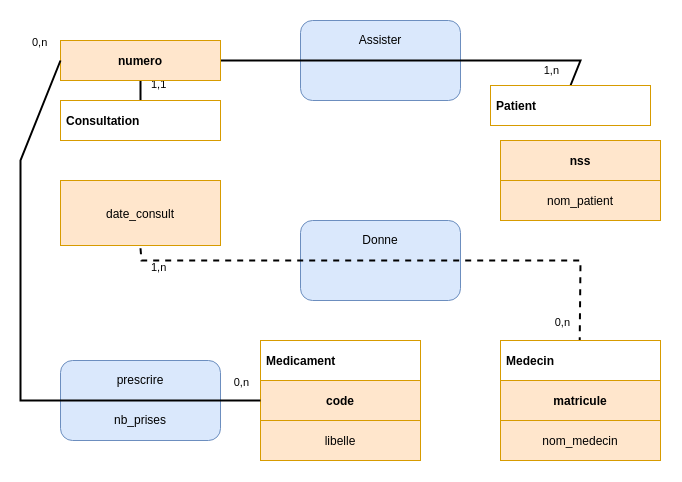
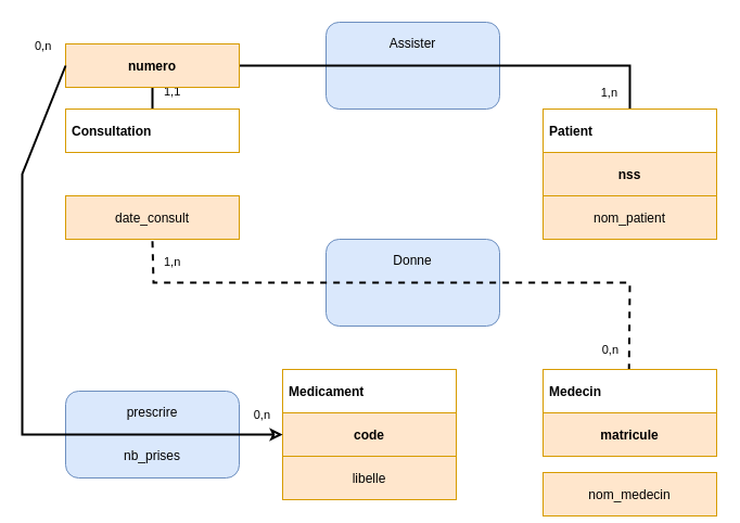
- <mxCell id="22" value="Patient" style="text;align=left;verticalAlign=middle;spacingLeft=4;spacingRight=4;overflow=hidden;rotatable=0;points=[[0,0.5],[1,0.5]];portConstraint=eastwest;fontStyle=1;strokeColor=#d79b00;fillColor=#ffffff;" vertex="1" parent="1"><mxGeometry x="490" y="85" width="160" height="40" as="geometry" /></mxCell>
+ <mxCell id="22" value="Patient" style="text;align=left;verticalAlign=middle;spacingLeft=4;spacingRight=4;overflow=hidden;rotatable=0;points=[[0,0.5],[1,0.5]];portConstraint=eastwest;fontStyle=1;strokeColor=#d79b00;fillColor=#ffffff;" vertex="1" parent="1"><mxGeometry x="500" y="100" width="160" height="40" as="geometry" /></mxCell>
- <mxCell id="21" value="date_consult" style="text;align=center;verticalAlign=middle;spacingLeft=4;spacingRight=4;overflow=hidden;rotatable=0;points=[[0,0.5],[1,0.5]];portConstraint=eastwest;fontStyle=0;fillColor=#ffe6cc;strokeColor=#d79b00;" vertex="1" parent="1"><mxGeometry x="60" y="180" width="160" height="65" as="geometry" /></mxCell>
+ <mxCell id="21" value="date_consult" style="text;align=center;verticalAlign=middle;spacingLeft=4;spacingRight=4;overflow=hidden;rotatable=0;points=[[0,0.5],[1,0.5]];portConstraint=eastwest;fontStyle=0;fillColor=#ffe6cc;strokeColor=#d79b00;" vertex="1" parent="1"><mxGeometry x="60" y="180" width="160" height="40" as="geometry" /></mxCell>
- <mxCell id="32" value="&lt;br&gt;" style="endArrow=none;html=1;strokeWidth=2;rounded=0;endFill=0;entryX=0;entryY=0.5;entryDx=0;entryDy=0;exitX=0;exitY=0.5;exitDx=0;exitDy=0;" edge="1" parent="1" source="20" target="4"><mxGeometry x="0.131" y="90" relative="1" as="geometry"><mxPoint x="150" y="231.68" as="sourcePoint" /><mxPoint x="629.2" y="427.52" as="targetPoint" /><Array as="points"><mxPoint x="20" y="160" /><mxPoint x="20" y="400" /></Array><mxPoint as="offset" /></mxGeometry></mxCell>
+ <mxCell id="32" value="&lt;br&gt;" style="endArrow=classic;html=1;strokeWidth=2;rounded=0;endFill=0;entryX=0;entryY=0.5;entryDx=0;entryDy=0;exitX=0;exitY=0.5;exitDx=0;exitDy=0;" edge="1" parent="1" source="20" target="4"><mxGeometry x="0.131" y="90" relative="1" as="geometry"><mxPoint x="150" y="231.68" as="sourcePoint" /><mxPoint x="629.2" y="427.52" as="targetPoint" /><Array as="points"><mxPoint x="20" y="160" /><mxPoint x="20" y="400" /></Array><mxPoint as="offset" /></mxGeometry></mxCell>
- <mxCell id="27" value="nom_medecin" style="text;align=center;verticalAlign=middle;spacingLeft=4;spacingRight=4;overflow=hidden;rotatable=0;points=[[0,0.5],[1,0.5]];portConstraint=eastwest;fontStyle=0;fillColor=#ffe6cc;strokeColor=#d79b00;" vertex="1" parent="1"><mxGeometry x="500" y="420" width="160" height="40" as="geometry" /></mxCell>
+ <mxCell id="27" value="nom_medecin" style="text;align=center;verticalAlign=middle;spacingLeft=4;spacingRight=4;overflow=hidden;rotatable=0;points=[[0,0.5],[1,0.5]];portConstraint=eastwest;fontStyle=0;fillColor=#ffe6cc;strokeColor=#d79b00;" vertex="1" parent="1"><mxGeometry x="500" y="435" width="160" height="40" as="geometry" /></mxCell>
